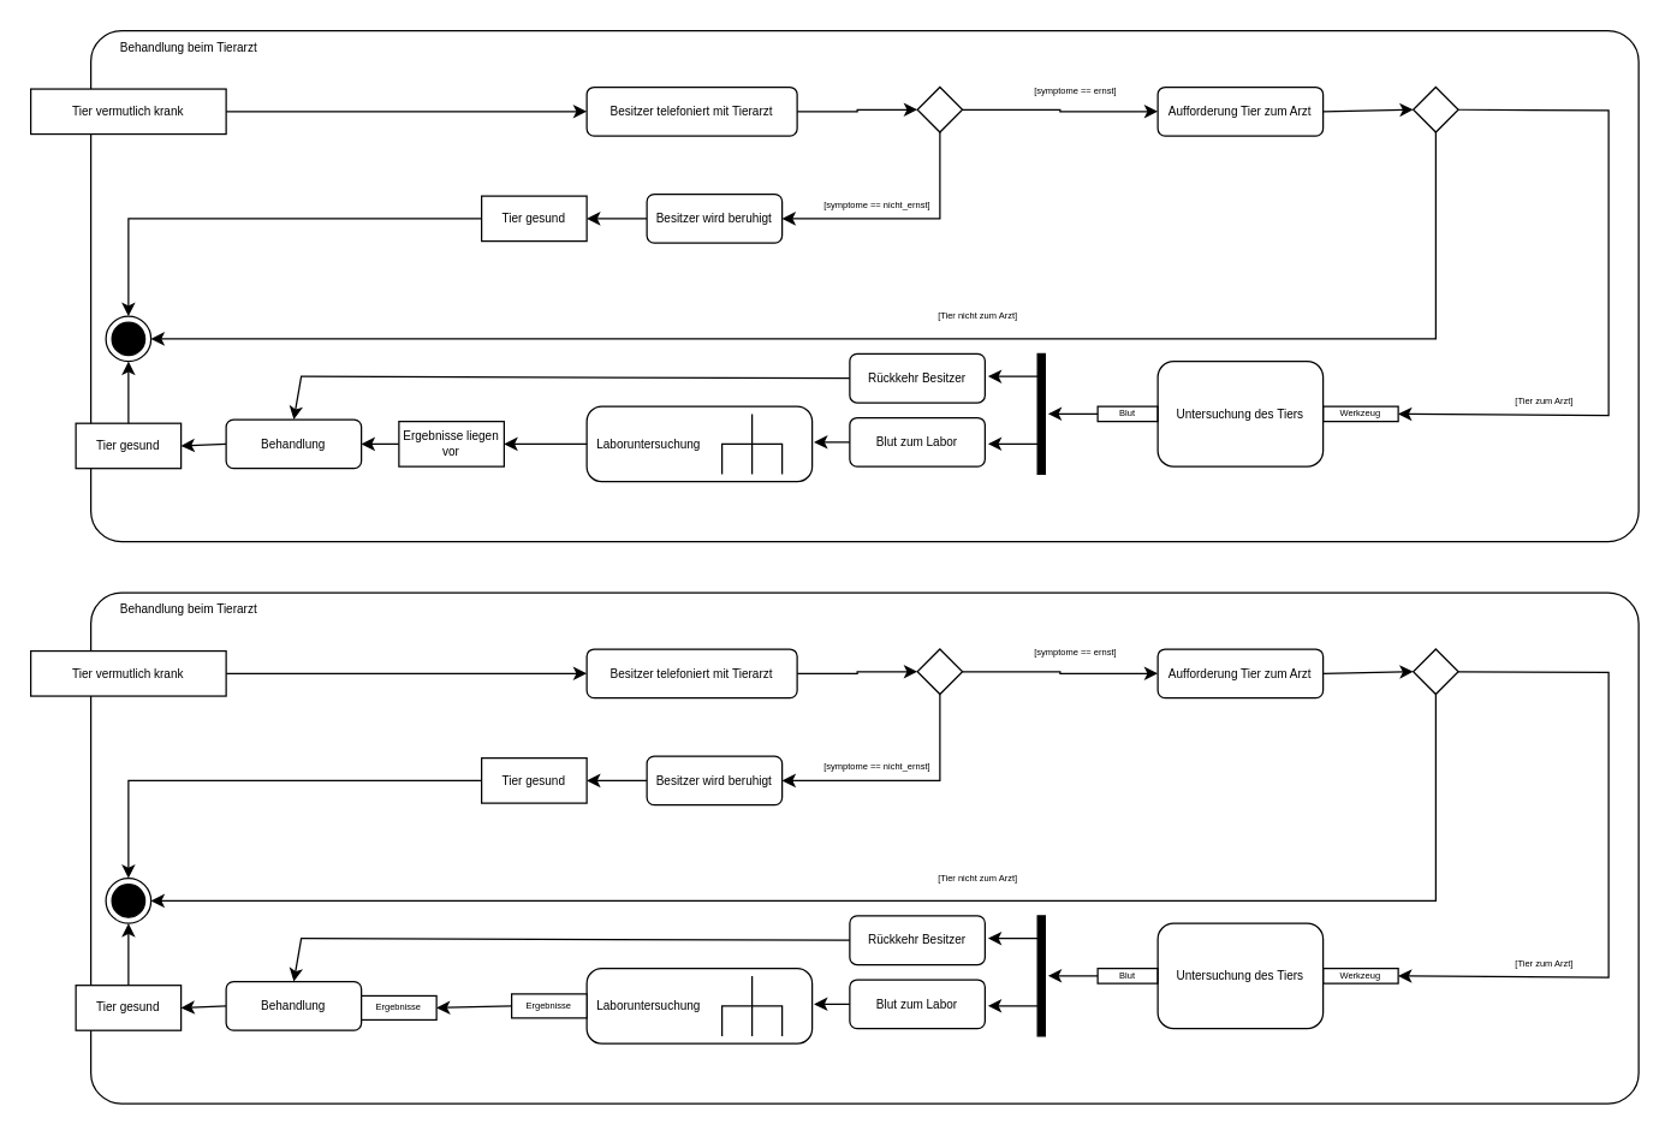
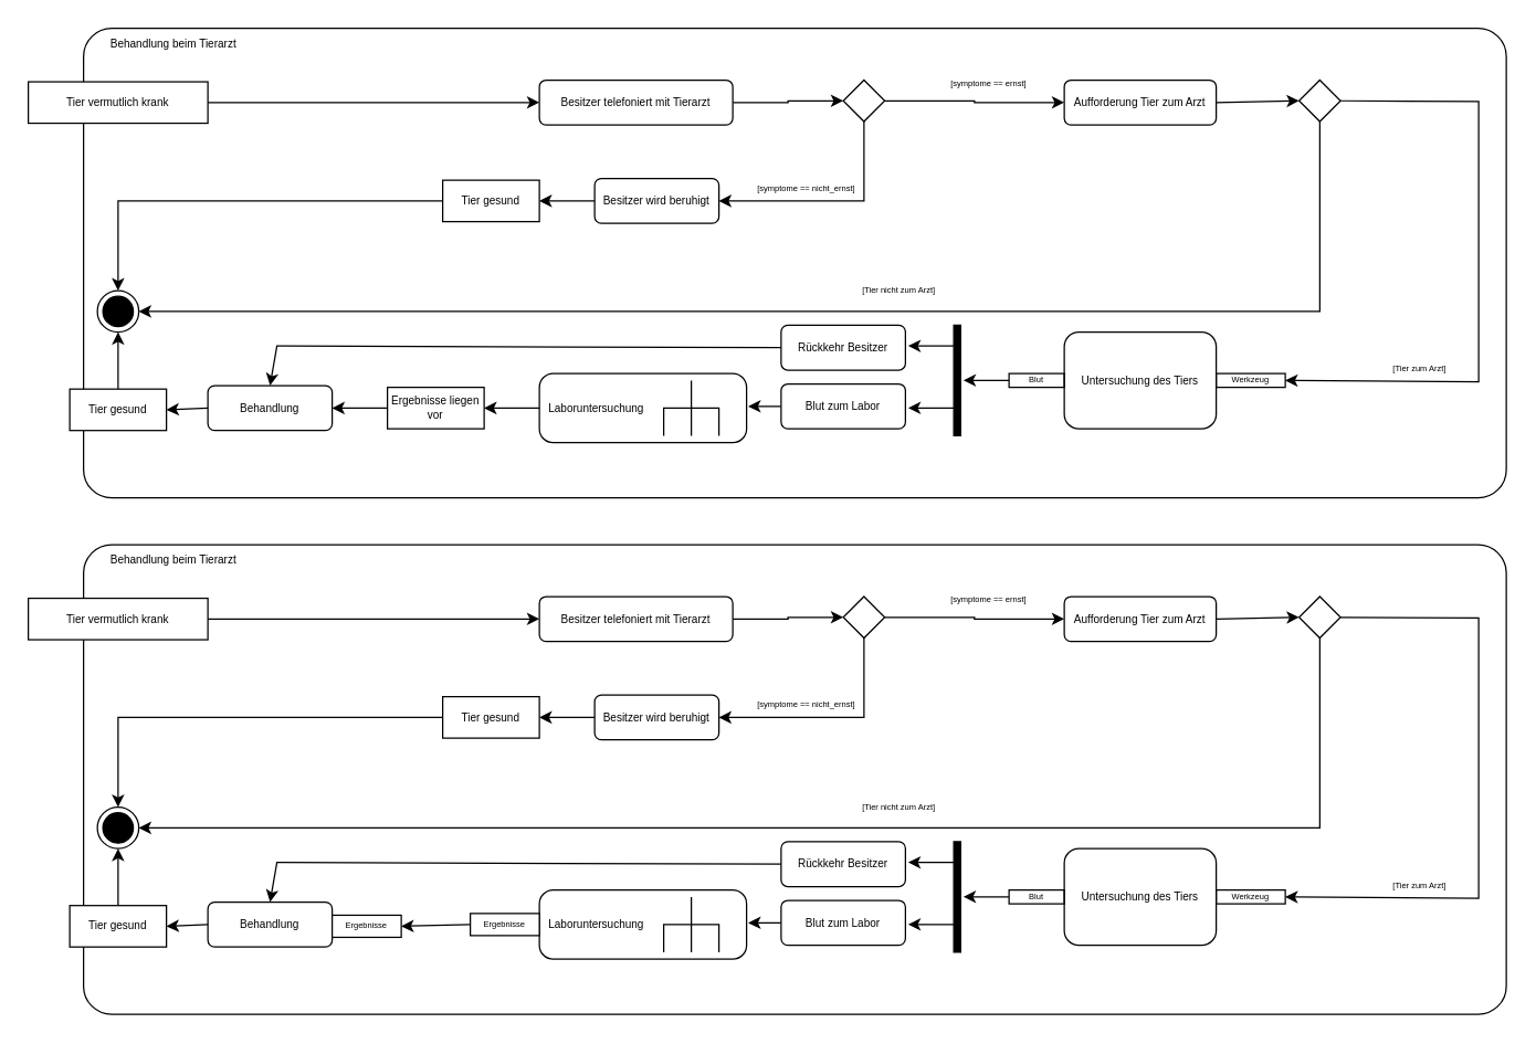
- <mxCell id="38" value="Ergebnisse liegen vor" style="shape=rect;html=1;whiteSpace=wrap;align=center;fontSize=8;" vertex="1" parent="1"><mxGeometry x="265" y="280" width="70" height="30" as="geometry" /></mxCell>
+ <mxCell id="38" value="Ergebnisse liegen vor" style="shape=rect;html=1;whiteSpace=wrap;align=center;fontSize=8;" vertex="1" parent="1"><mxGeometry x="280" y="280" width="70" height="30" as="geometry" /></mxCell>
